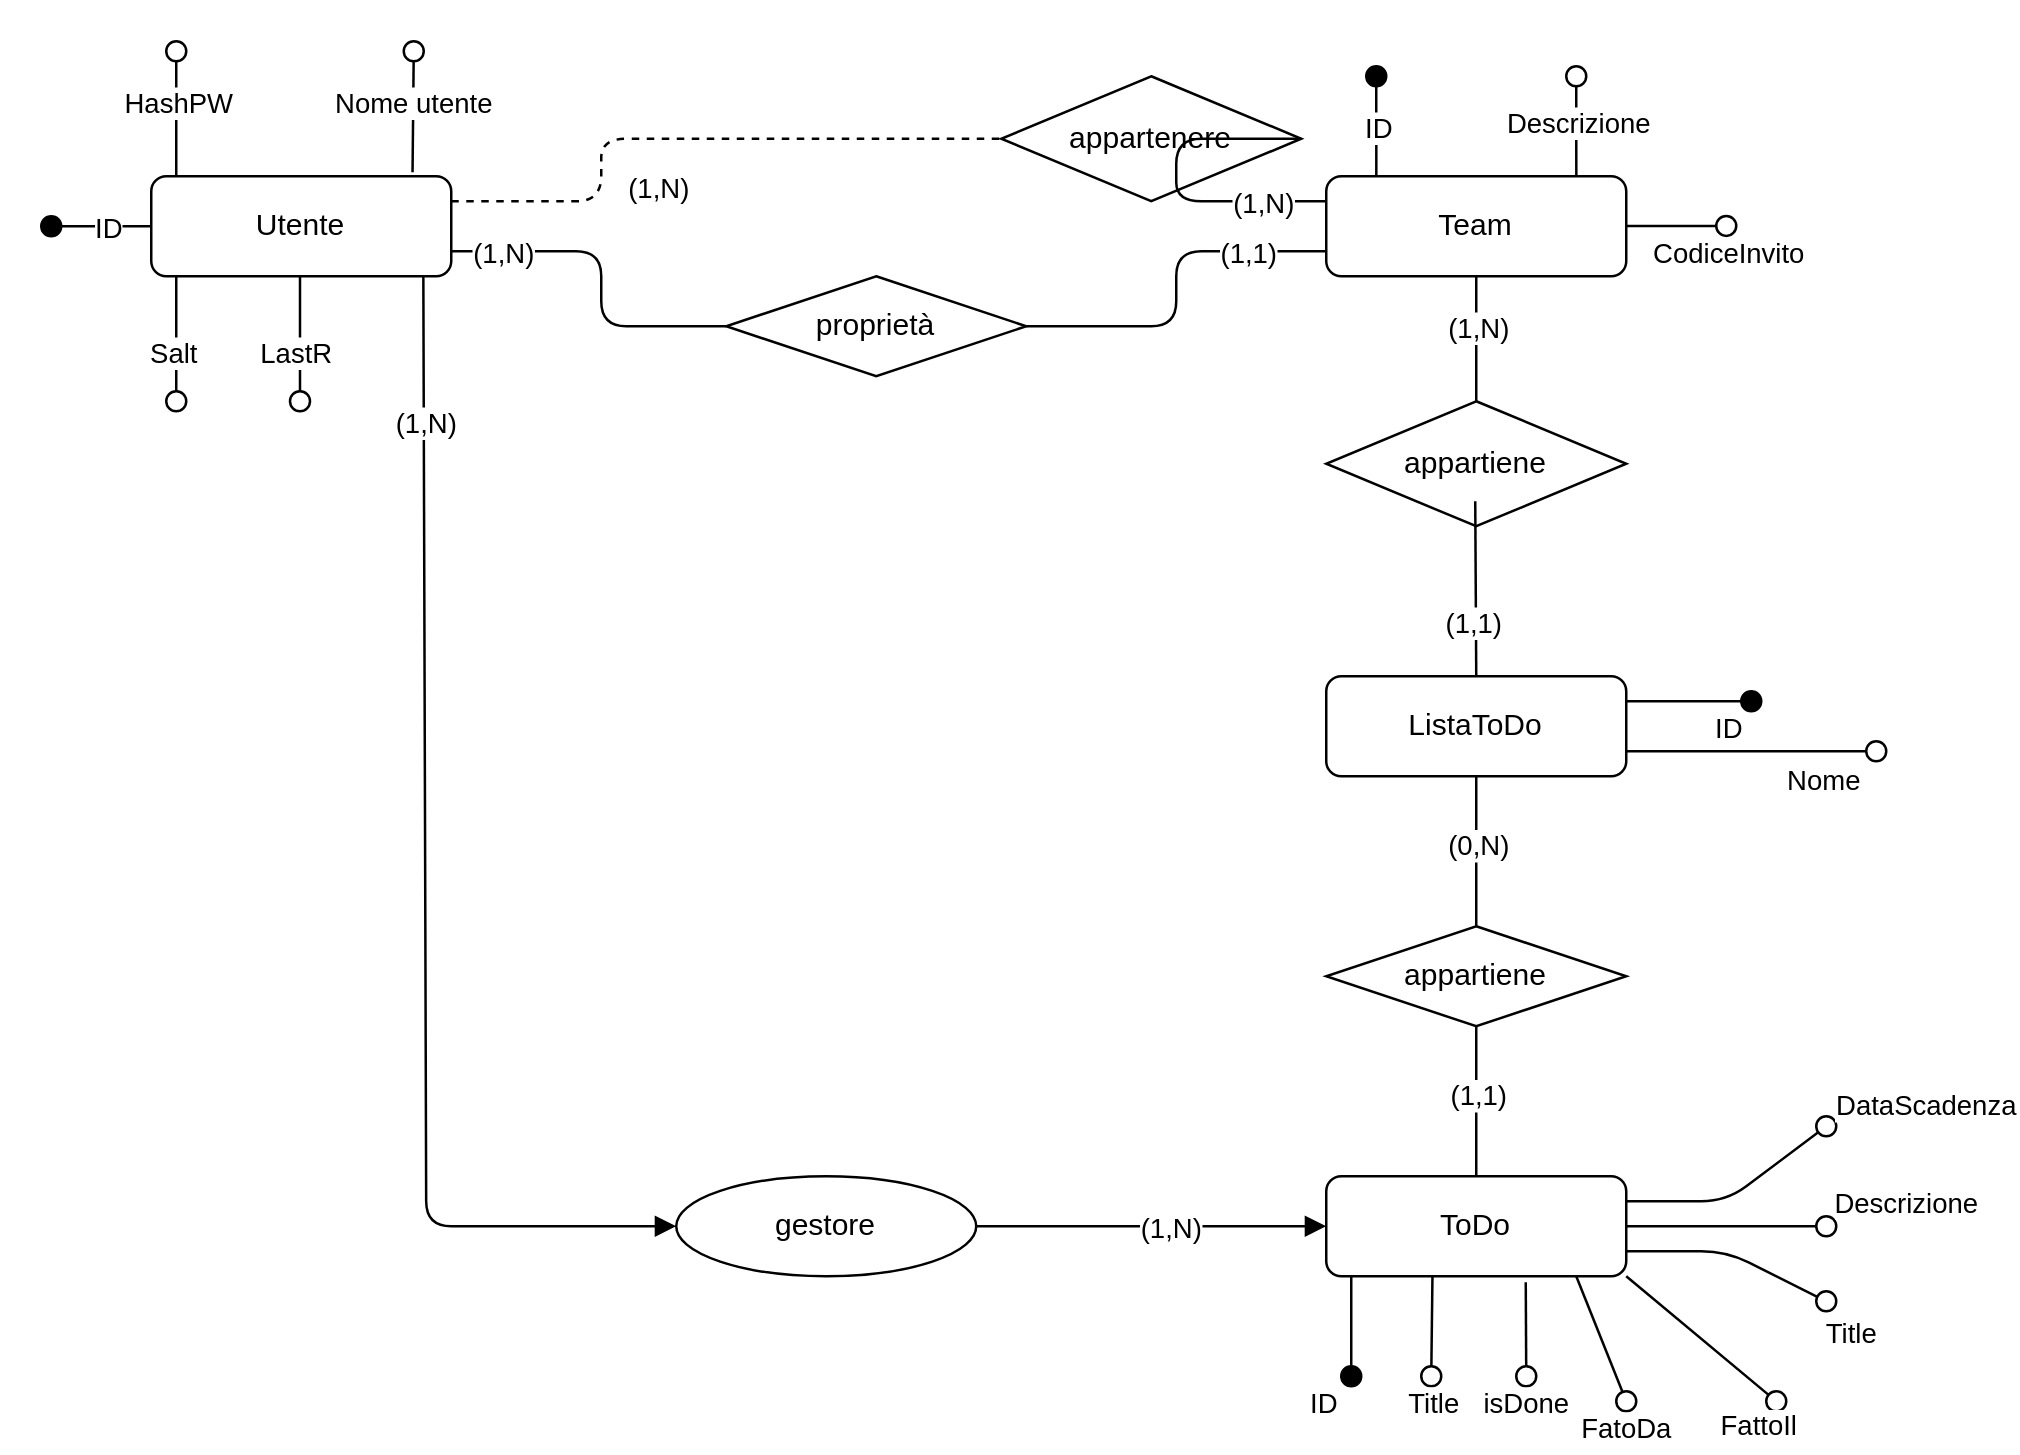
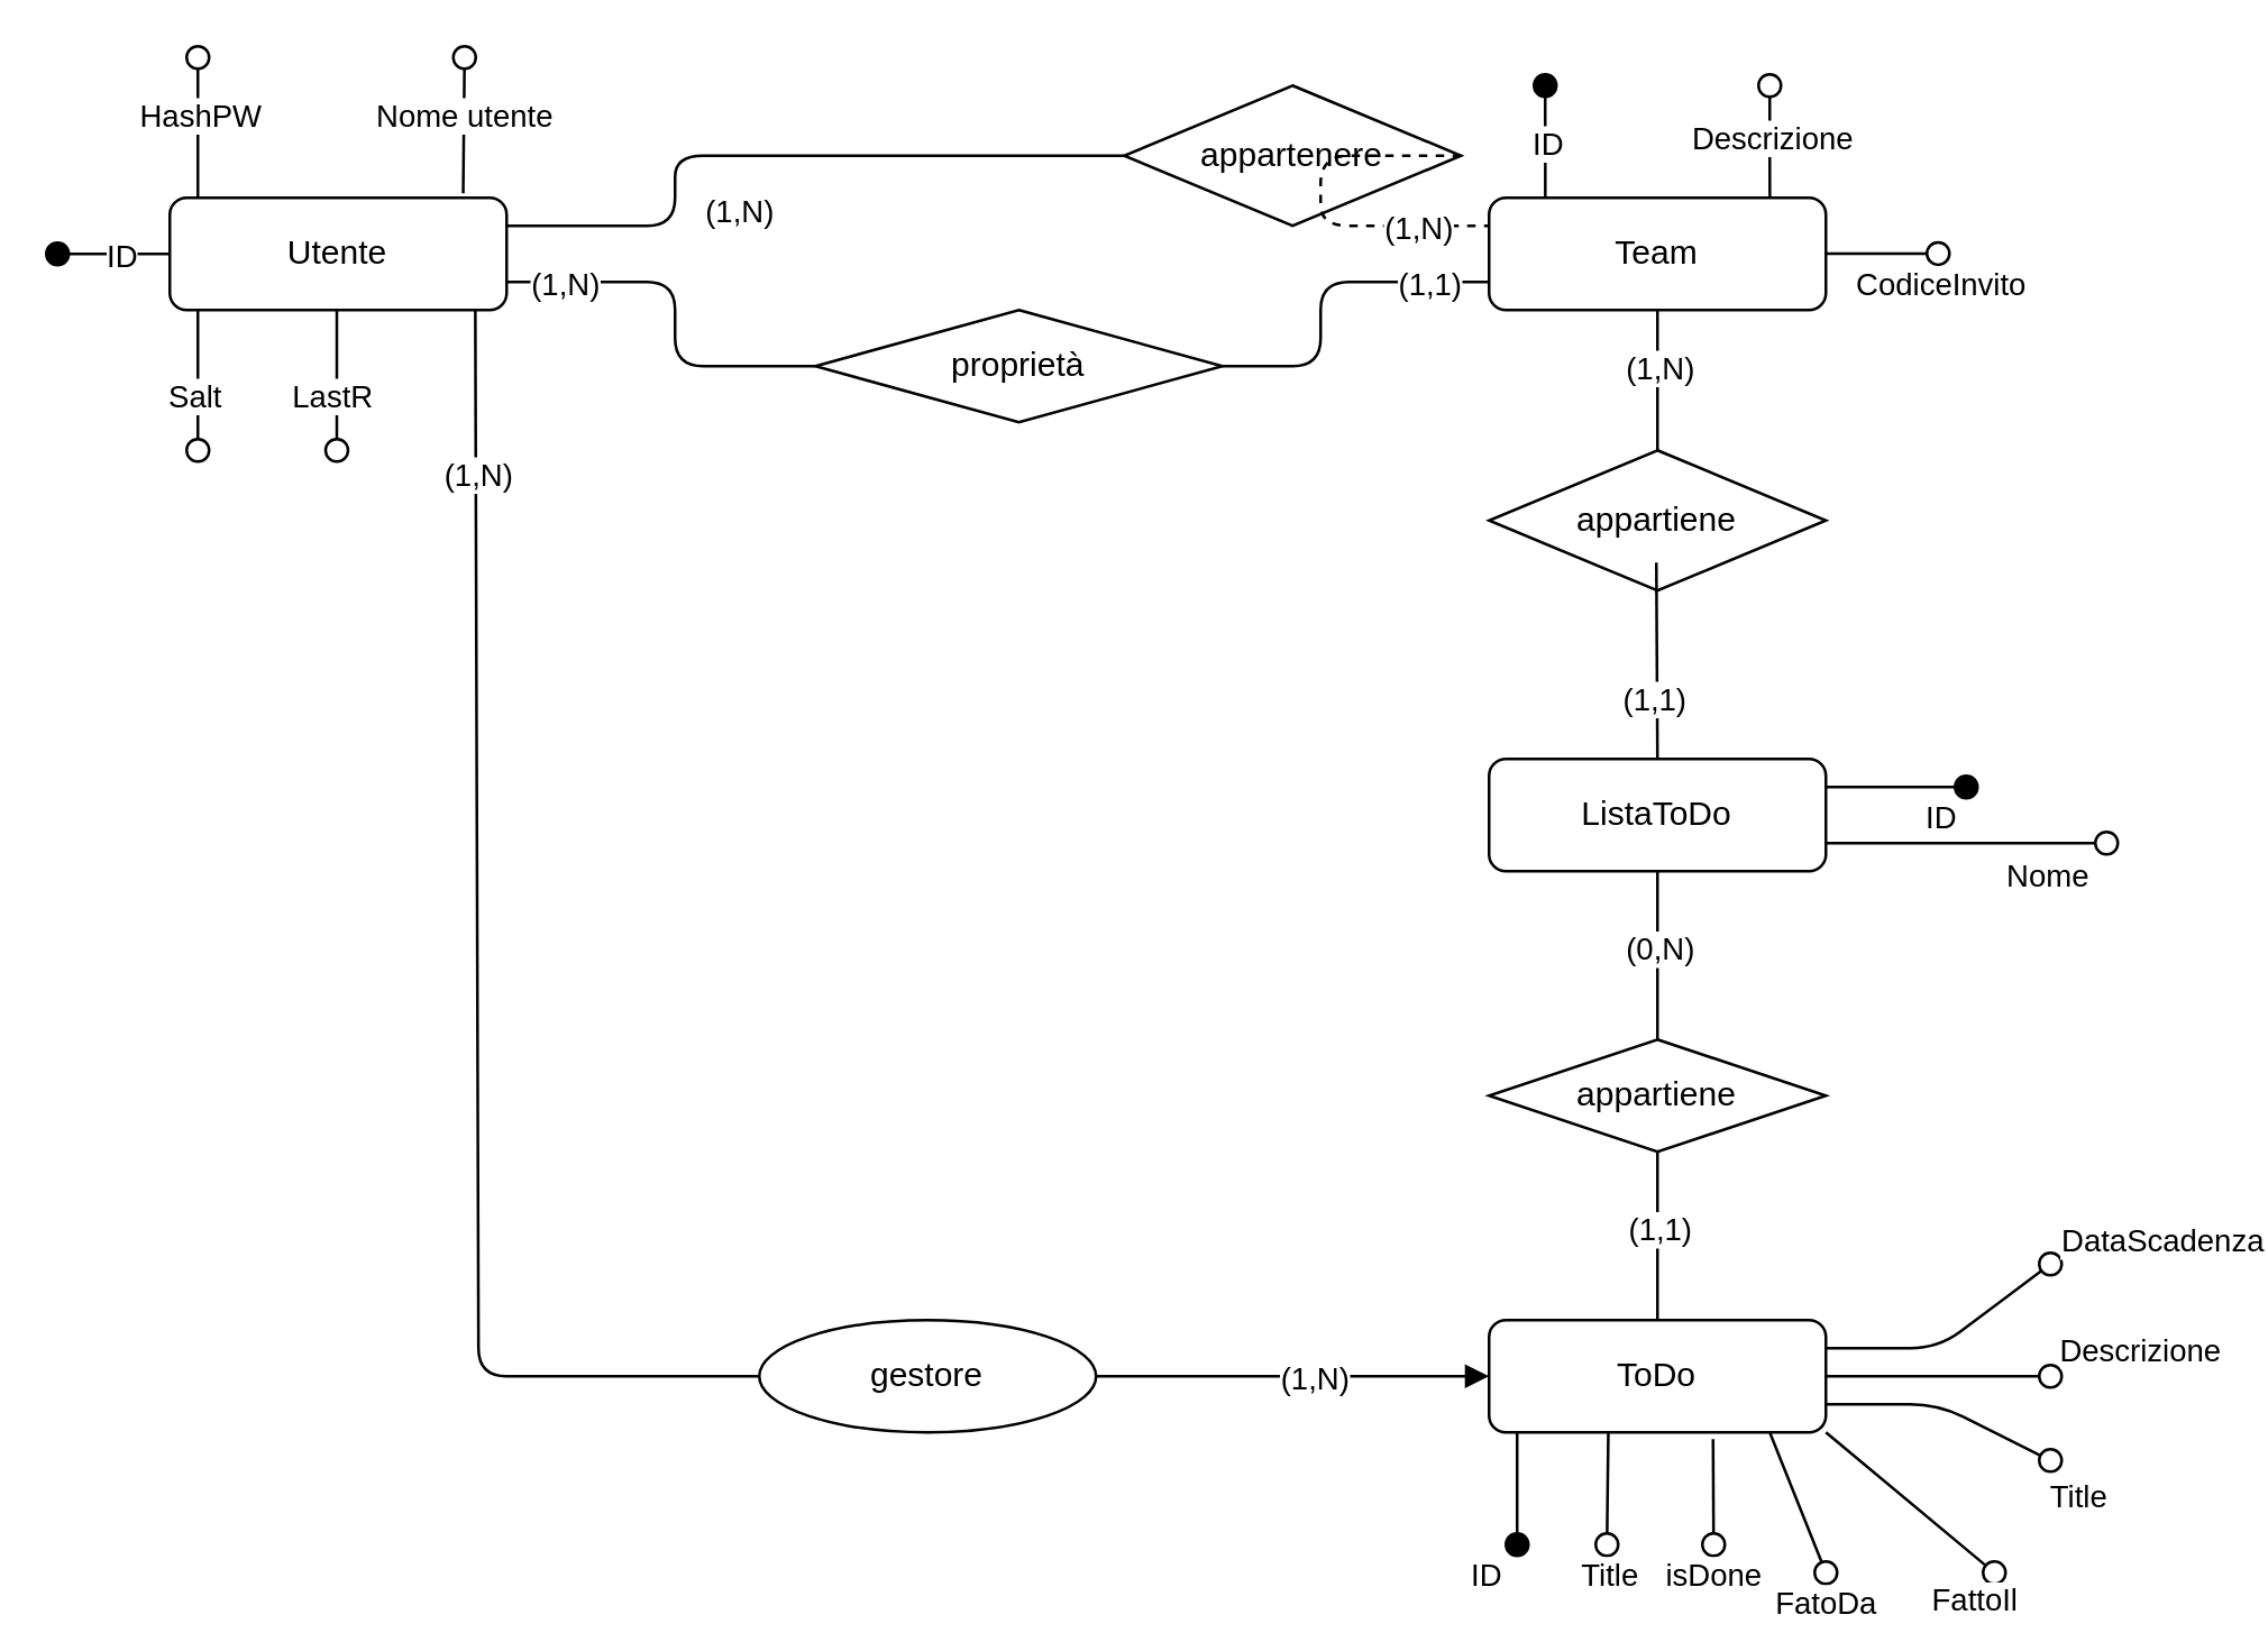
- <mxCell id="22" value="" style="endArrow=none;html=1;exitX=1;exitY=0.25;exitDx=0;exitDy=0;entryX=0;entryY=0.5;entryDx=0;entryDy=0;dashed=1;" parent="1" source="2" target="20" edge="1"><mxGeometry width="50" height="50" relative="1" as="geometry"><mxPoint x="350" y="170" as="sourcePoint" /><mxPoint x="400" y="120" as="targetPoint" /><Array as="points"><mxPoint x="240" y="80" /><mxPoint x="240" y="55" /></Array></mxGeometry></mxCell>
+ <mxCell id="22" value="" style="endArrow=none;html=1;exitX=1;exitY=0.25;exitDx=0;exitDy=0;entryX=0;entryY=0.5;entryDx=0;entryDy=0;" parent="1" source="2" target="20" edge="1"><mxGeometry width="50" height="50" relative="1" as="geometry"><mxPoint x="350" y="170" as="sourcePoint" /><mxPoint x="400" y="120" as="targetPoint" /><Array as="points"><mxPoint x="240" y="80" /><mxPoint x="240" y="55" /></Array></mxGeometry></mxCell>
- <mxCell id="24" value="" style="endArrow=none;html=1;entryX=0;entryY=0.25;entryDx=0;entryDy=0;exitX=1;exitY=0.5;exitDx=0;exitDy=0;" parent="1" source="20" target="14" edge="1"><mxGeometry width="50" height="50" relative="1" as="geometry"><mxPoint x="350" y="170" as="sourcePoint" /><mxPoint x="400" y="120" as="targetPoint" /><Array as="points"><mxPoint x="470" y="55" /><mxPoint x="470" y="80" /></Array></mxGeometry></mxCell>
+ <mxCell id="24" value="" style="endArrow=none;html=1;entryX=0;entryY=0.25;entryDx=0;entryDy=0;exitX=1;exitY=0.5;exitDx=0;exitDy=0;dashed=1;" parent="1" source="20" target="14" edge="1"><mxGeometry width="50" height="50" relative="1" as="geometry"><mxPoint x="350" y="170" as="sourcePoint" /><mxPoint x="400" y="120" as="targetPoint" /><Array as="points"><mxPoint x="470" y="55" /><mxPoint x="470" y="80" /></Array></mxGeometry></mxCell>
- <mxCell id="34" value="proprietà" style="rhombus;whiteSpace=wrap;html=1;" parent="1" vertex="1"><mxGeometry x="290" y="110" width="120" height="40" as="geometry" /></mxCell>
+ <mxCell id="34" value="proprietà" style="rhombus;whiteSpace=wrap;html=1;" parent="1" vertex="1"><mxGeometry x="290" y="110" width="145" height="40" as="geometry" /></mxCell>
- <mxCell id="26" value="" style="endArrow=block;html=1;exitX=0.907;exitY=1.007;exitDx=0;exitDy=0;entryX=0;entryY=0.5;entryDx=0;entryDy=0;exitPerimeter=0;" parent="1" source="2" target="21" edge="1"><mxGeometry width="50" height="50" relative="1" as="geometry"><mxPoint x="350" y="170" as="sourcePoint" /><mxPoint x="400" y="120" as="targetPoint" /><Array as="points"><mxPoint x="170" y="490" /></Array></mxGeometry></mxCell>
+ <mxCell id="26" value="" style="endArrow=none;html=1;exitX=0.907;exitY=1.007;exitDx=0;exitDy=0;entryX=0;entryY=0.5;entryDx=0;entryDy=0;exitPerimeter=0;" parent="1" source="2" target="21" edge="1"><mxGeometry width="50" height="50" relative="1" as="geometry"><mxPoint x="350" y="170" as="sourcePoint" /><mxPoint x="400" y="120" as="targetPoint" /><Array as="points"><mxPoint x="170" y="490" /></Array></mxGeometry></mxCell>
